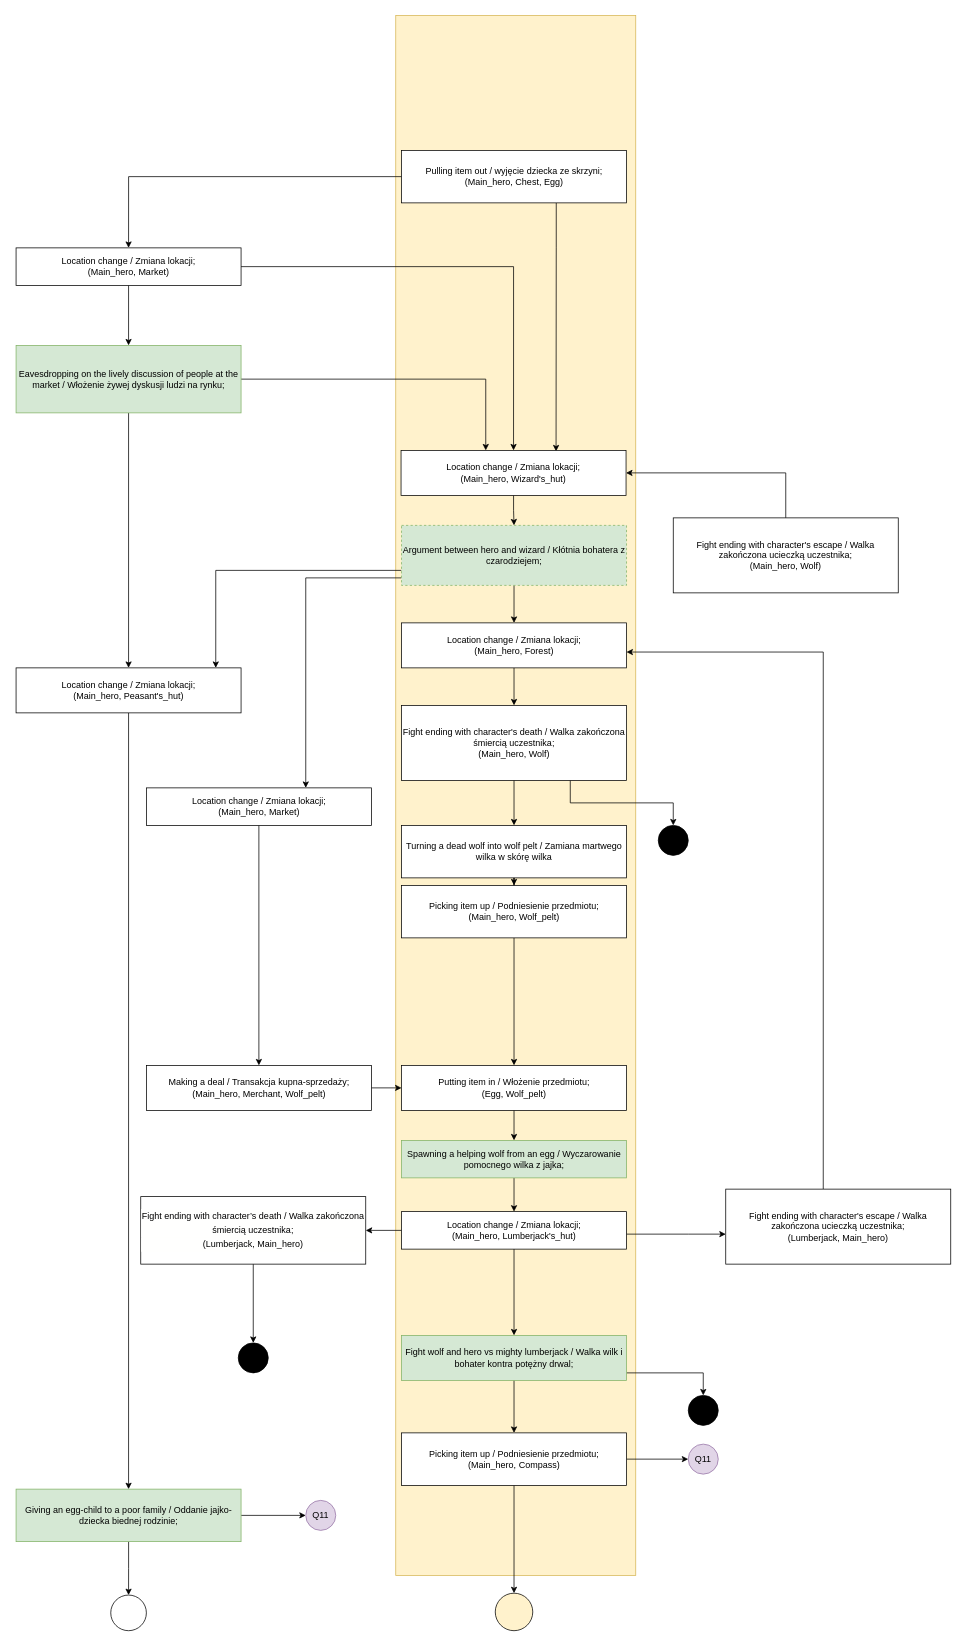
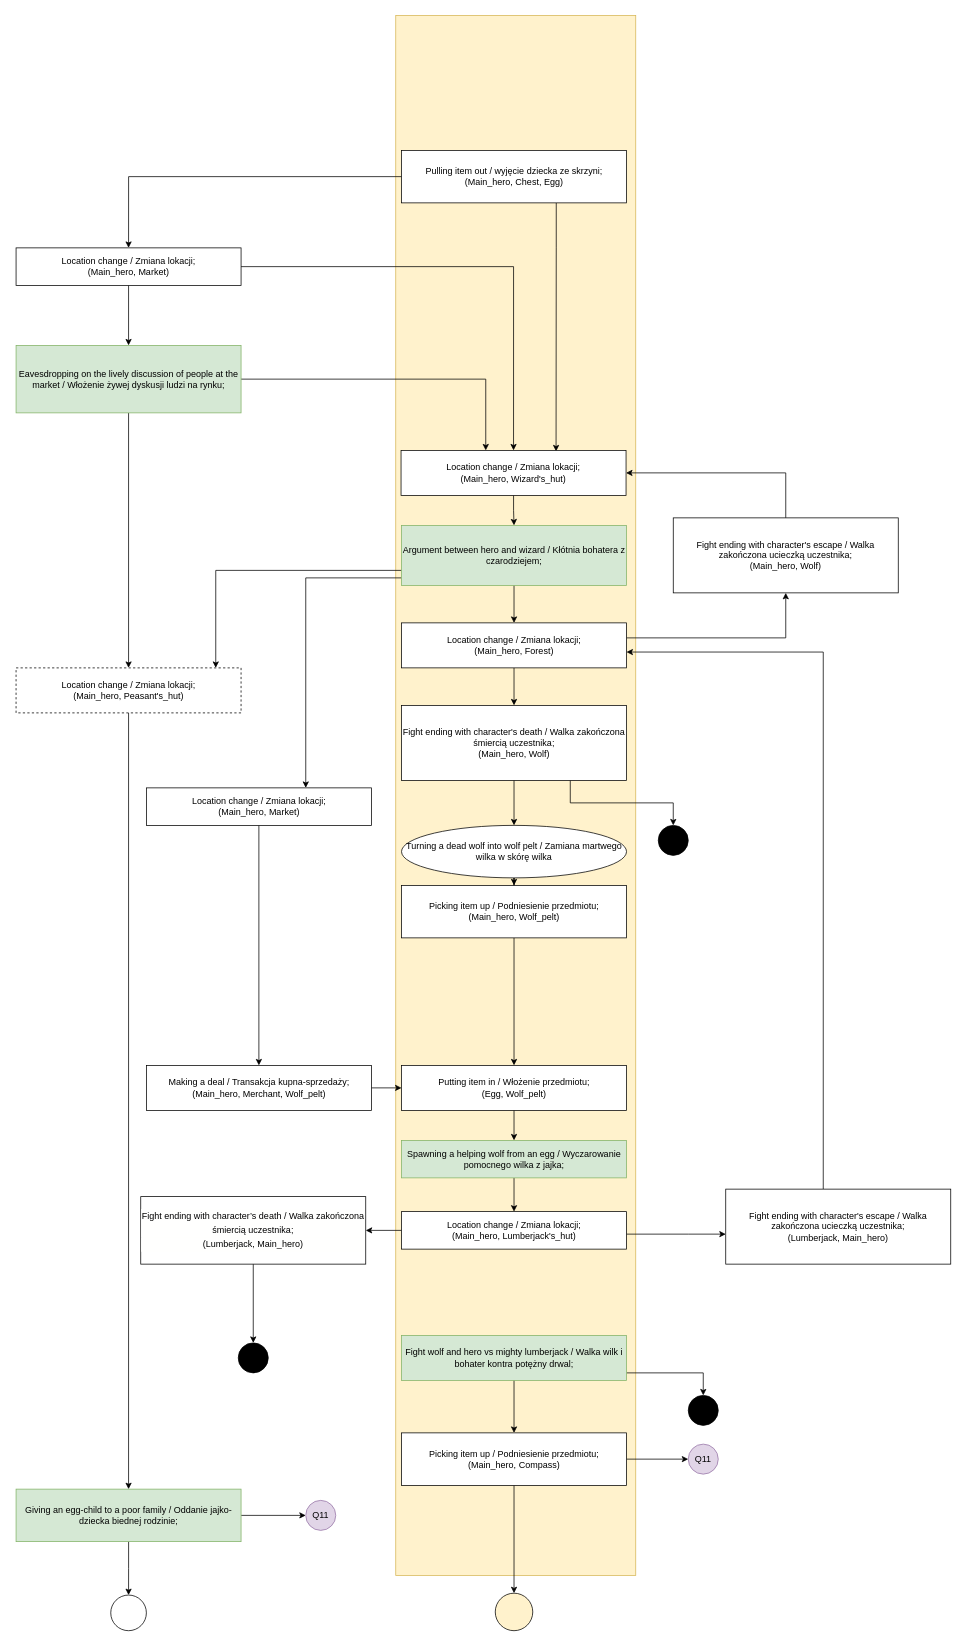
- <mxCell id="17" value="Argument between hero and wizard / Kłótnia bohatera z czarodziejem;" style="rounded=0;whiteSpace=wrap;html=1;fillColor=#d5e8d4;strokeColor=#82b366;dashed=1;" parent="1" vertex="1"><mxGeometry x="534.69" y="700" width="300" height="80" as="geometry" /></mxCell>
+ <mxCell id="17" value="Argument between hero and wizard / Kłótnia bohatera z czarodziejem;" style="rounded=0;whiteSpace=wrap;html=1;fillColor=#d5e8d4;strokeColor=#82b366;" parent="1" vertex="1"><mxGeometry x="534.69" y="700" width="300" height="80" as="geometry" /></mxCell>
+ <mxCell id="24" style="edgeStyle=orthogonalEdgeStyle;rounded=0;orthogonalLoop=1;jettySize=auto;html=1;" parent="1" source="25" target="53" edge="1"><mxGeometry relative="1" as="geometry"><Array as="points"><mxPoint x="1047" y="850" /></Array></mxGeometry></mxCell>
- <mxCell id="51" value="Location change / Zmiana lokacji;&lt;br&gt;(Main_hero, Peasant's_hut)" style="rounded=0;whiteSpace=wrap;html=1;strokeColor=#000000;" parent="1" vertex="1"><mxGeometry x="20.75" y="890" width="300" height="60" as="geometry" /></mxCell>
+ <mxCell id="51" value="Location change / Zmiana lokacji;&lt;br&gt;(Main_hero, Peasant's_hut)" style="rounded=0;whiteSpace=wrap;html=1;strokeColor=#000000;dashed=1;" parent="1" vertex="1"><mxGeometry x="20.75" y="890" width="300" height="60" as="geometry" /></mxCell>
- <mxCell id="32" value="Turning a dead wolf into wolf pelt / Zamiana martwego wilka w skórę wilka" style="rounded=0;whiteSpace=wrap;html=1;" parent="1" vertex="1"><mxGeometry x="534.69" y="1100" width="300" height="70" as="geometry" /></mxCell>
+ <mxCell id="32" value="Turning a dead wolf into wolf pelt / Zamiana martwego wilka w skórę wilka" style="ellipse;whiteSpace=wrap;html=1;" parent="1" vertex="1"><mxGeometry x="534.69" y="1100" width="300" height="70" as="geometry" /></mxCell>
- <mxCell id="48" style="edgeStyle=orthogonalEdgeStyle;rounded=0;orthogonalLoop=1;jettySize=auto;html=1;exitX=0.5;exitY=1;exitDx=0;exitDy=0;" parent="1" source="39" target="42" edge="1"><mxGeometry relative="1" as="geometry"><mxPoint x="689" y="1730" as="targetPoint" /><mxPoint x="675.4" y="1720" as="sourcePoint" /></mxGeometry></mxCell>
